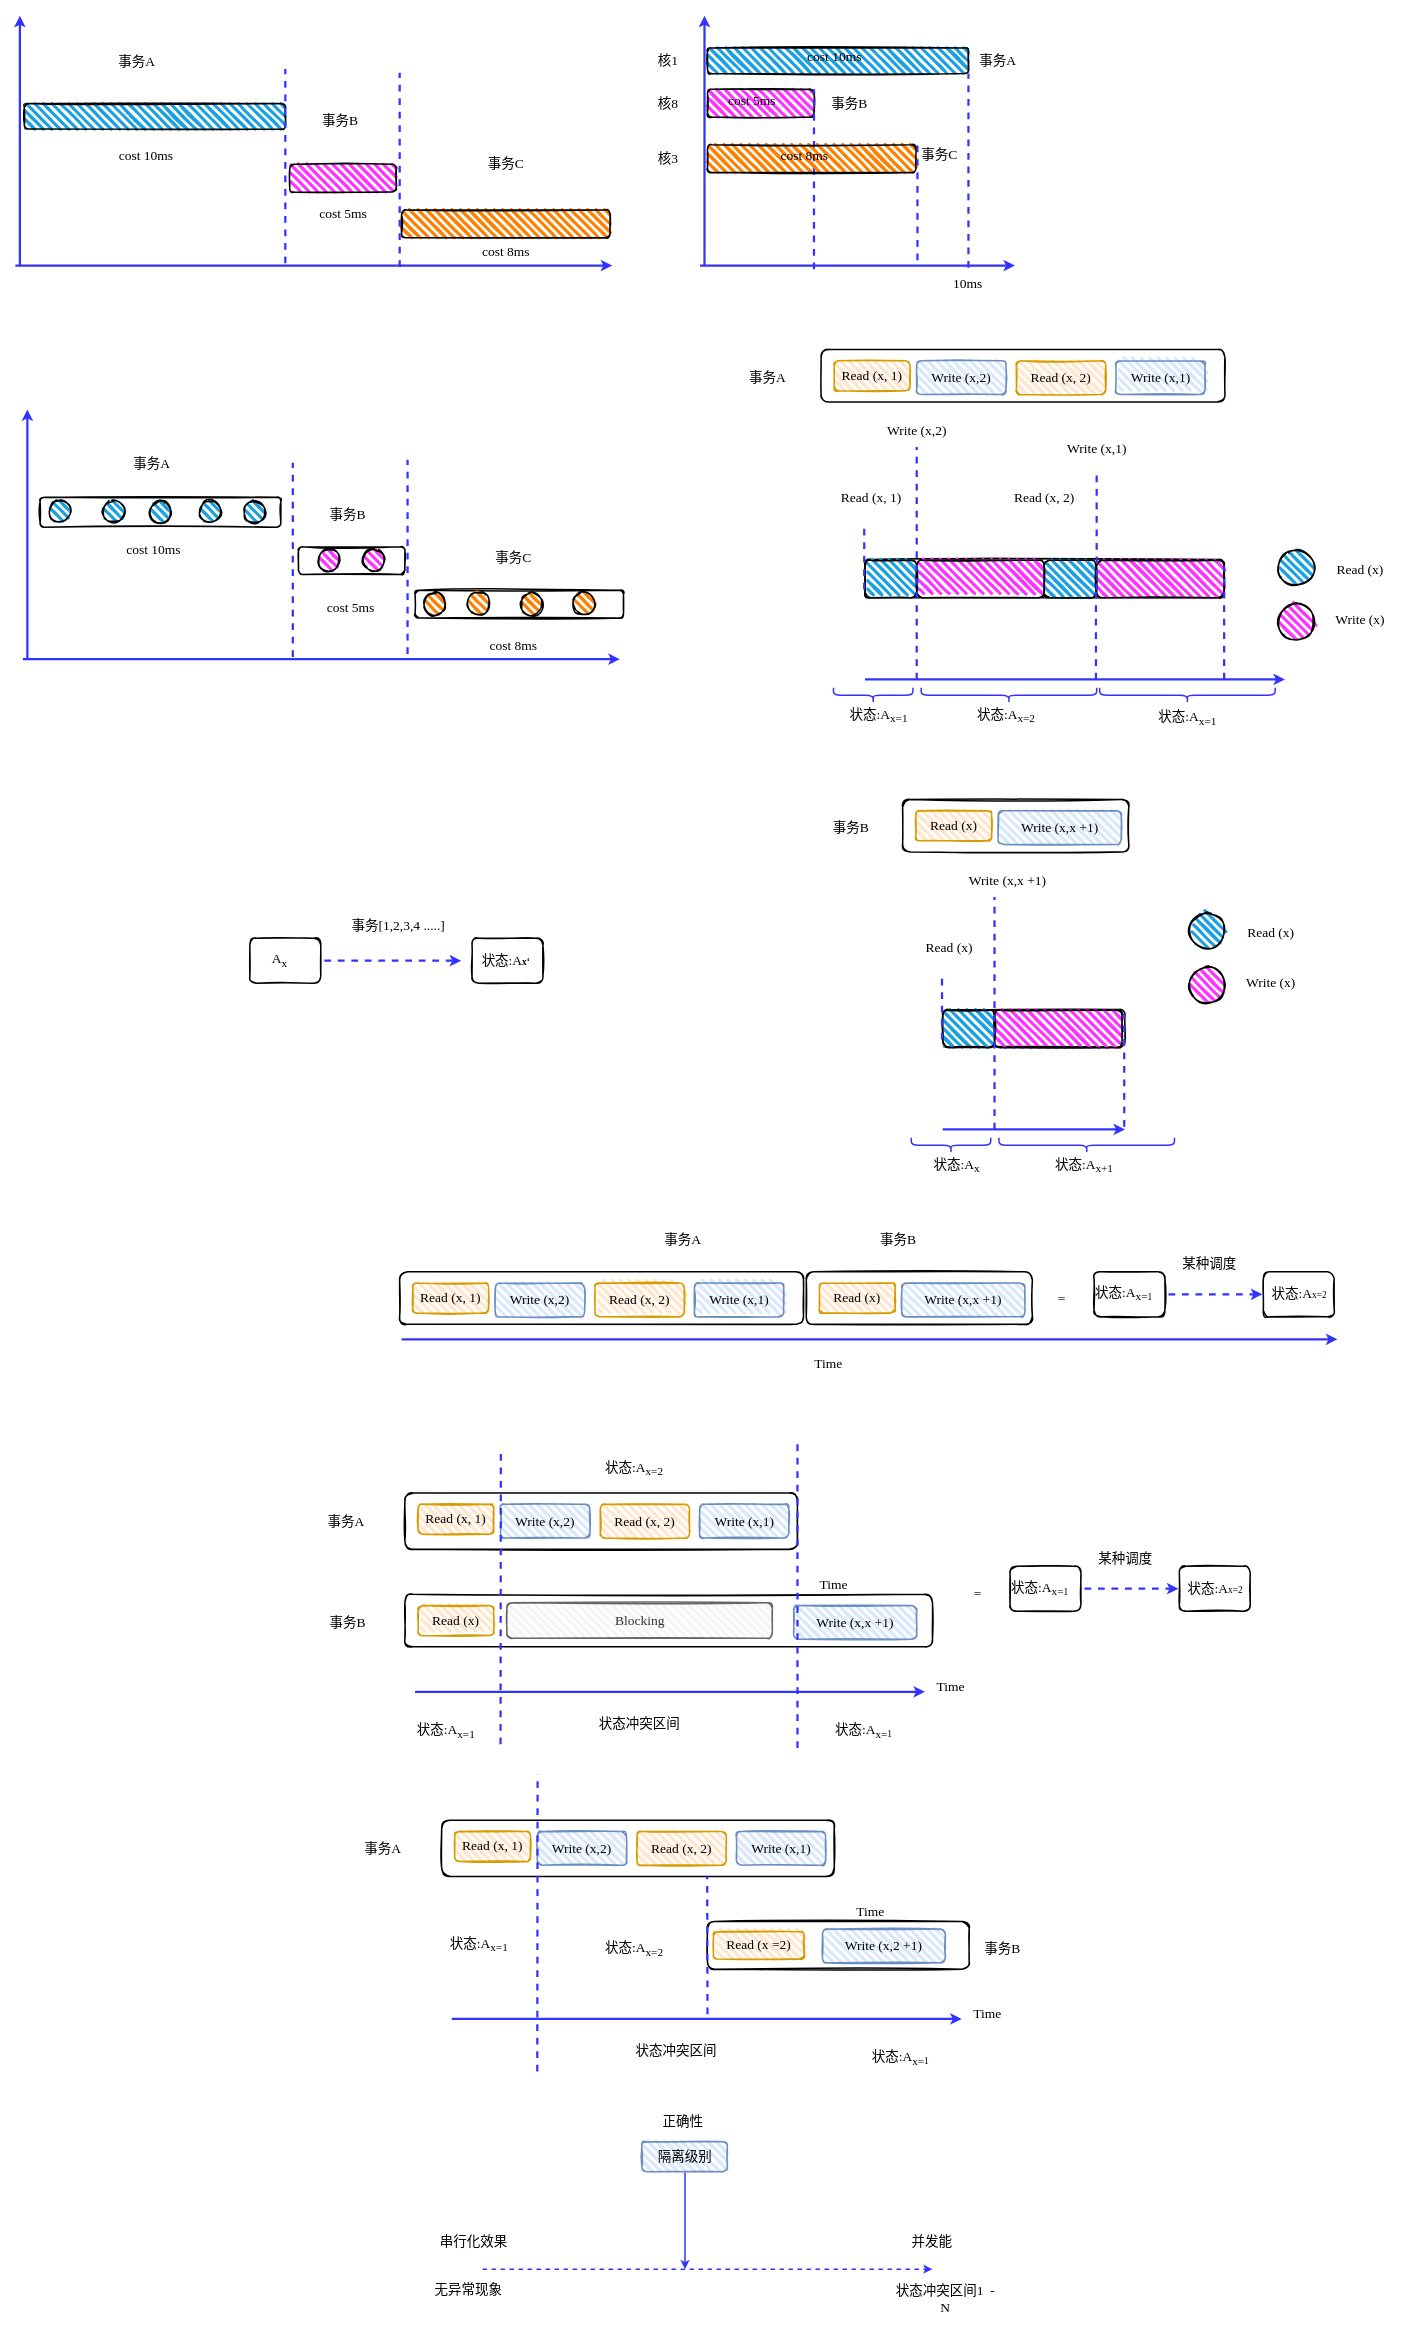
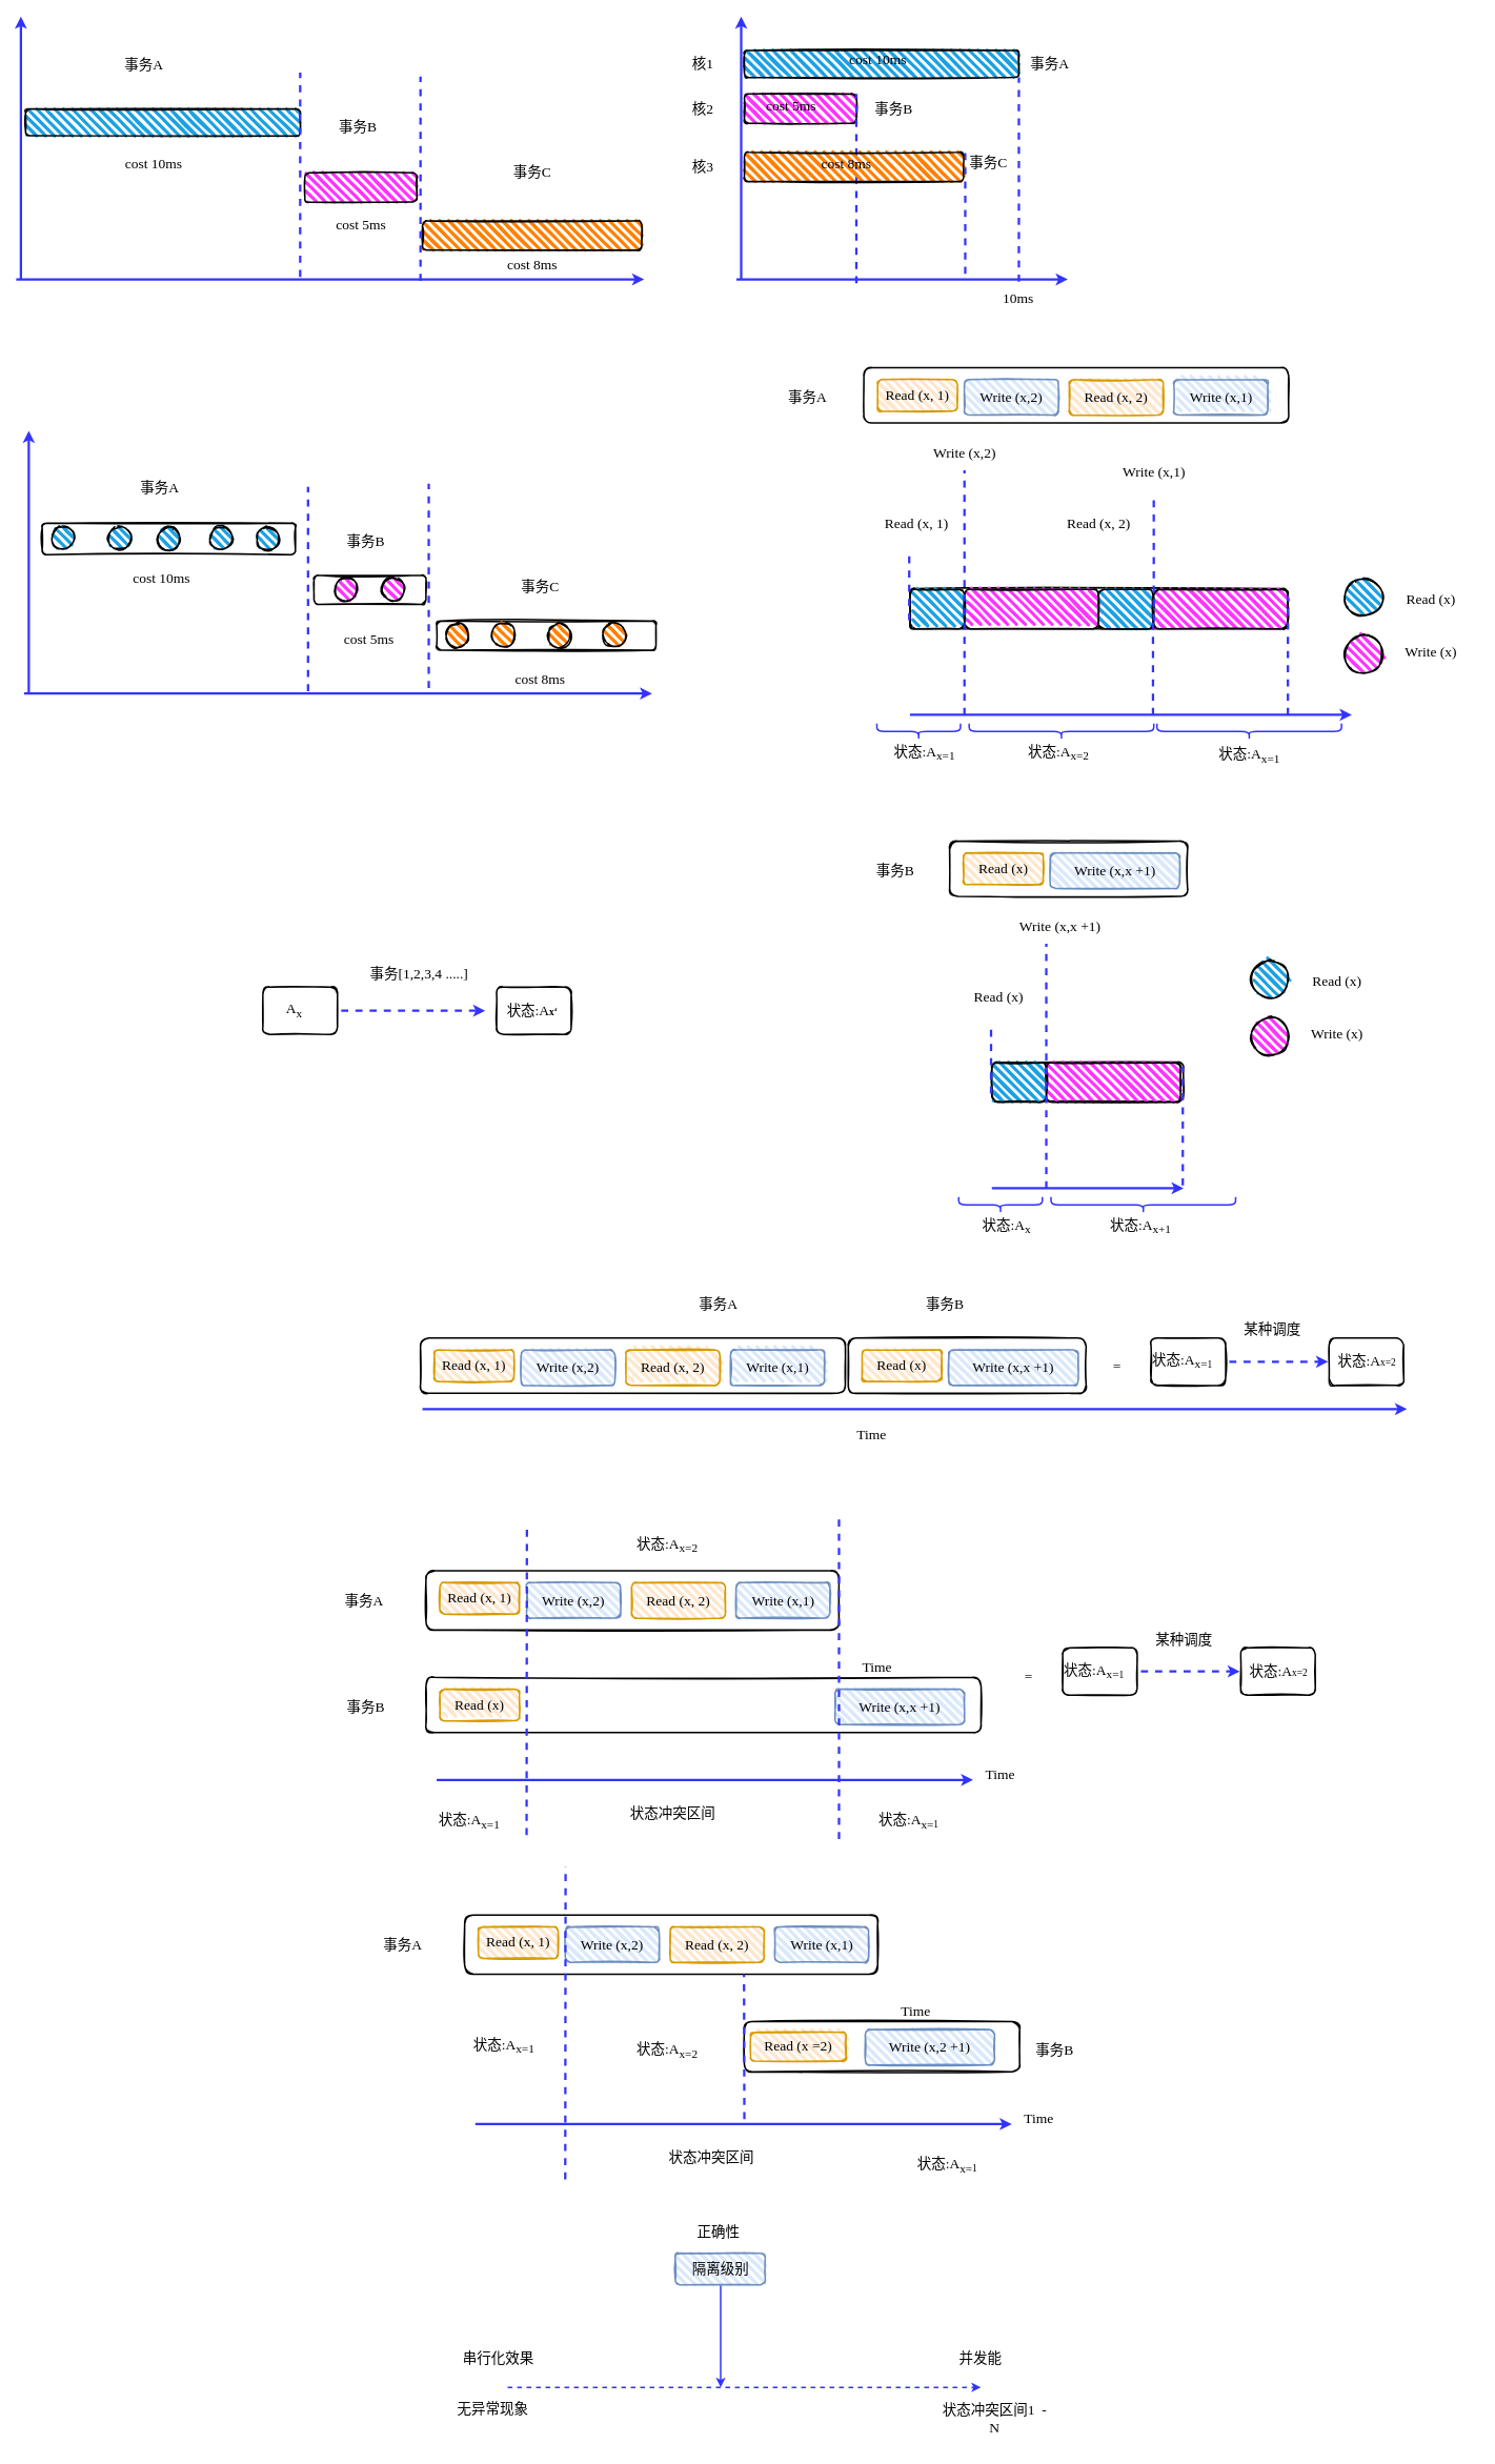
- <mxCell id="54" value="&lt;font face=&quot;Comic Sans MS&quot;&gt;&lt;span style=&quot;font-size: 18px&quot;&gt;核8&lt;/span&gt;&lt;/font&gt;" style="text;html=1;align=center;verticalAlign=middle;whiteSpace=wrap;rounded=0;" vertex="1" parent="1"><mxGeometry x="831" y="114" width="119" height="45" as="geometry" /></mxCell>
+ <mxCell id="54" value="&lt;font face=&quot;Comic Sans MS&quot;&gt;&lt;span style=&quot;font-size: 18px&quot;&gt;核2&lt;/span&gt;&lt;/font&gt;" style="text;html=1;align=center;verticalAlign=middle;whiteSpace=wrap;rounded=0;" vertex="1" parent="1"><mxGeometry x="831" y="114" width="119" height="45" as="geometry" /></mxCell>
- <mxCell id="152" value="&lt;font face=&quot;Comic Sans MS&quot;&gt;&lt;span style=&quot;font-size: 18px&quot;&gt;Blocking&lt;/span&gt;&lt;/font&gt;" style="text;html=1;align=center;verticalAlign=middle;whiteSpace=wrap;rounded=1;strokeColor=#666666;fillColor=#f5f5f5;strokeWidth=2;sketch=1;fillWeight=4;hachureGap=8;hachureAngle=45;fontColor=#333333;" vertex="1" parent="1"><mxGeometry x="675.5" y="2136.25" width="354" height="47.5" as="geometry" /></mxCell>
